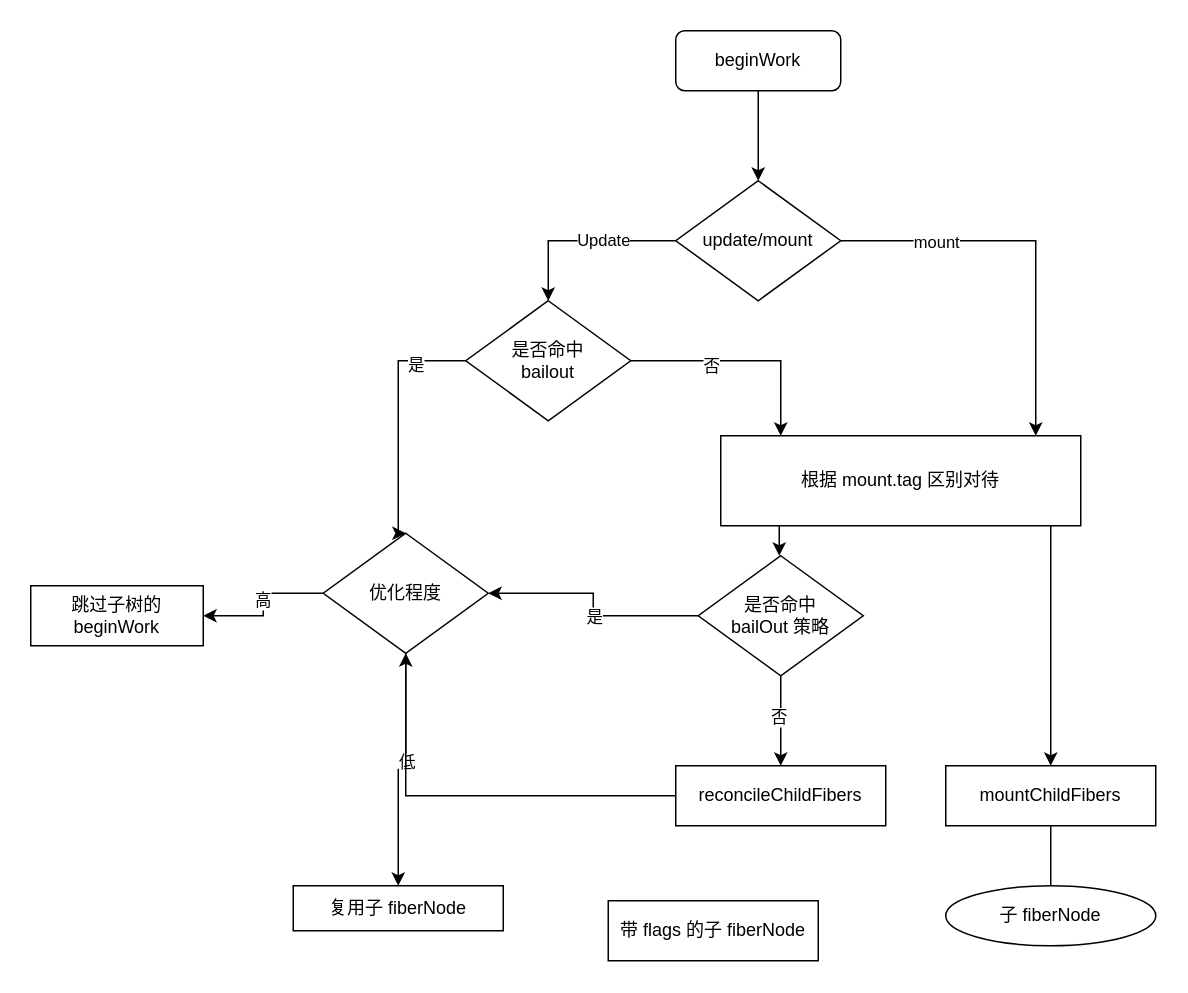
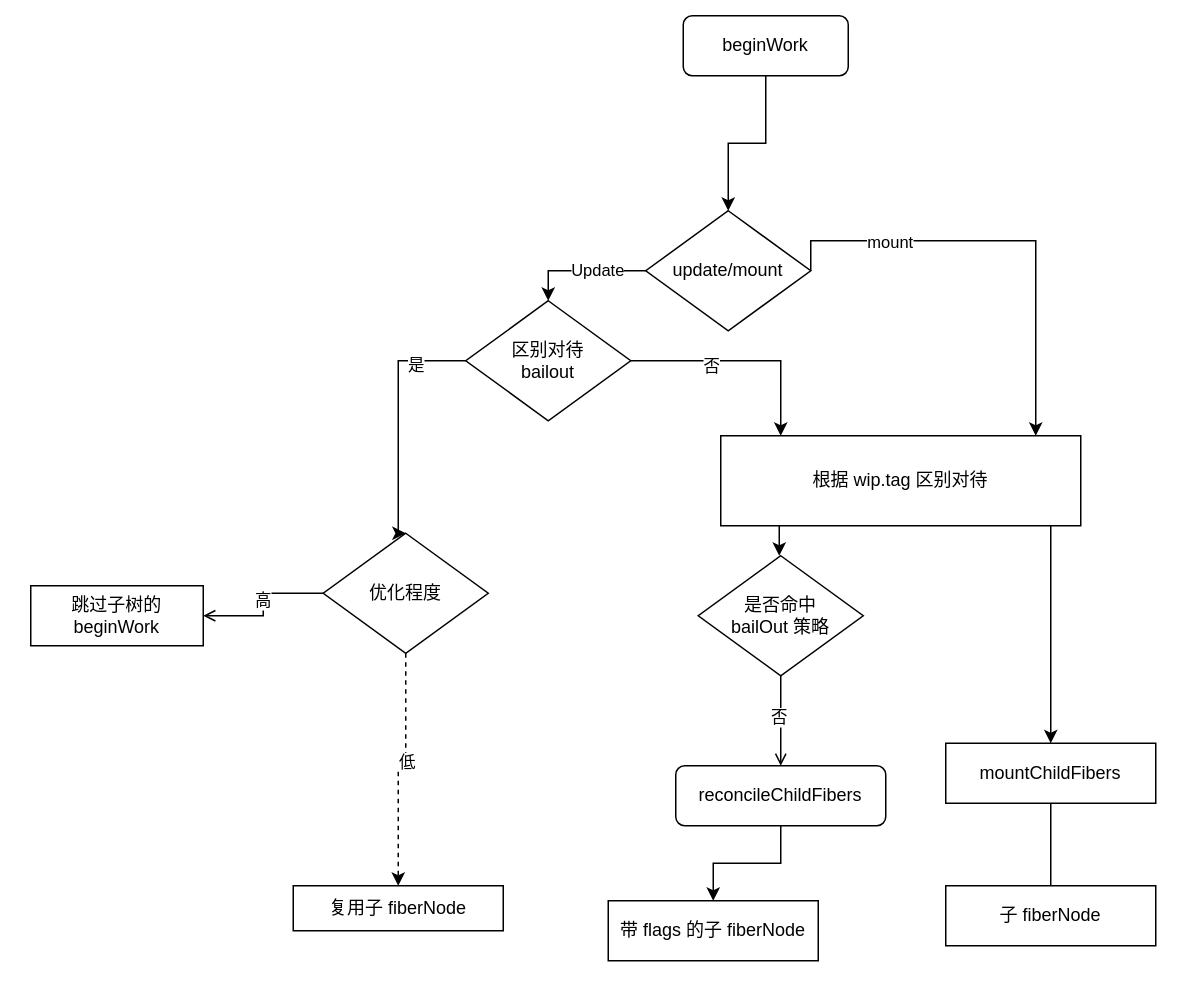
- <mxCell id="3" value="beginWork" style="rounded=1;whiteSpace=wrap;html=1;" vertex="1" parent="1"><mxGeometry x="450" y="20" width="110" height="40" as="geometry" /></mxCell>
+ <mxCell id="3" value="beginWork" style="rounded=1;whiteSpace=wrap;html=1;" vertex="1" parent="1"><mxGeometry x="455" y="10" width="110" height="40" as="geometry" /></mxCell>
- <mxCell id="8" value="update/mount" style="rhombus;whiteSpace=wrap;html=1;" vertex="1" parent="1"><mxGeometry x="450" y="120" width="110" height="80" as="geometry" /></mxCell>
+ <mxCell id="8" value="update/mount" style="rhombus;whiteSpace=wrap;html=1;" vertex="1" parent="1"><mxGeometry x="430" y="140" width="110" height="80" as="geometry" /></mxCell>
- <mxCell id="15" value="是否命中&lt;br&gt;bailout" style="rhombus;whiteSpace=wrap;html=1;" vertex="1" parent="1"><mxGeometry x="310" y="200" width="110" height="80" as="geometry" /></mxCell>
+ <mxCell id="15" value="区别对待&lt;br&gt;bailout" style="rhombus;whiteSpace=wrap;html=1;" vertex="1" parent="1"><mxGeometry x="310" y="200" width="110" height="80" as="geometry" /></mxCell>
- <mxCell id="10" value="根据 mount.tag 区别对待" style="rounded=0;whiteSpace=wrap;html=1;" vertex="1" parent="1"><mxGeometry x="480" y="290" width="240" height="60" as="geometry" /></mxCell>
+ <mxCell id="10" value="根据 wip.tag 区别对待" style="rounded=0;whiteSpace=wrap;html=1;" vertex="1" parent="1"><mxGeometry x="480" y="290" width="240" height="60" as="geometry" /></mxCell>
- <mxCell id="22" style="edgeStyle=orthogonalEdgeStyle;rounded=0;orthogonalLoop=1;jettySize=auto;html=1;" edge="1" parent="1" source="26" target="20"><mxGeometry relative="1" as="geometry" /></mxCell>
- <mxCell id="23" value="是" style="edgeLabel;html=1;align=center;verticalAlign=middle;resizable=0;points=[];" vertex="1" connectable="0" parent="22"><mxGeometry x="-0.099" relative="1" as="geometry"><mxPoint as="offset" /></mxGeometry></mxCell>
- <mxCell id="16" style="edgeStyle=orthogonalEdgeStyle;rounded=0;orthogonalLoop=1;jettySize=auto;html=1;entryX=1;entryY=0.5;entryDx=0;entryDy=0;" edge="1" parent="1" source="20" target="21"><mxGeometry relative="1" as="geometry" /></mxCell>
+ <mxCell id="16" style="edgeStyle=orthogonalEdgeStyle;rounded=0;orthogonalLoop=1;jettySize=auto;html=1;entryX=1;entryY=0.5;entryDx=0;entryDy=0;endArrow=open;" edge="1" parent="1" source="20" target="21"><mxGeometry relative="1" as="geometry" /></mxCell>
- <mxCell id="24" value="" style="edgeStyle=orthogonalEdgeStyle;rounded=0;orthogonalLoop=1;jettySize=auto;html=1;" edge="1" parent="1" source="26" target="30"><mxGeometry relative="1" as="geometry" /></mxCell>
+ <mxCell id="24" value="" style="edgeStyle=orthogonalEdgeStyle;rounded=0;orthogonalLoop=1;jettySize=auto;html=1;endArrow=open;" edge="1" parent="1" source="26" target="30"><mxGeometry relative="1" as="geometry" /></mxCell>
- <mxCell id="29" value="" style="edgeStyle=orthogonalEdgeStyle;rounded=0;orthogonalLoop=1;jettySize=auto;html=1;" edge="1" parent="1" source="30" target="20"><mxGeometry relative="1" as="geometry" /></mxCell>
+ <mxCell id="29" value="" style="edgeStyle=orthogonalEdgeStyle;rounded=0;orthogonalLoop=1;jettySize=auto;html=1;" edge="1" parent="1" source="30" target="33"><mxGeometry relative="1" as="geometry" /></mxCell>
- <mxCell id="30" value="reconcileChildFibers" style="rounded=0;whiteSpace=wrap;html=1;" vertex="1" parent="1"><mxGeometry x="450" y="510" width="140" height="40" as="geometry" /></mxCell>
+ <mxCell id="30" value="reconcileChildFibers" style="whiteSpace=wrap;html=1;rounded=1;" vertex="1" parent="1"><mxGeometry x="450" y="510" width="140" height="40" as="geometry" /></mxCell>
- <mxCell id="32" value="mountChildFibers" style="rounded=0;whiteSpace=wrap;html=1;" vertex="1" parent="1"><mxGeometry x="630" y="510" width="140" height="40" as="geometry" /></mxCell>
+ <mxCell id="32" value="mountChildFibers" style="rounded=0;whiteSpace=wrap;html=1;" vertex="1" parent="1"><mxGeometry x="630" y="495" width="140" height="40" as="geometry" /></mxCell>
- <mxCell id="18" style="edgeStyle=orthogonalEdgeStyle;rounded=0;orthogonalLoop=1;jettySize=auto;html=1;" edge="1" parent="1" source="20" target="28"><mxGeometry relative="1" as="geometry" /></mxCell>
+ <mxCell id="18" style="edgeStyle=orthogonalEdgeStyle;rounded=0;orthogonalLoop=1;jettySize=auto;html=1;dashed=1;" edge="1" parent="1" source="20" target="28"><mxGeometry relative="1" as="geometry" /></mxCell>
- <mxCell id="34" value="子 fiberNode" style="ellipse;whiteSpace=wrap;html=1;" vertex="1" parent="1"><mxGeometry x="630" y="590" width="140" height="40" as="geometry" /></mxCell>
+ <mxCell id="34" value="子 fiberNode" style="rounded=0;whiteSpace=wrap;html=1;" vertex="1" parent="1"><mxGeometry x="630" y="590" width="140" height="40" as="geometry" /></mxCell>
